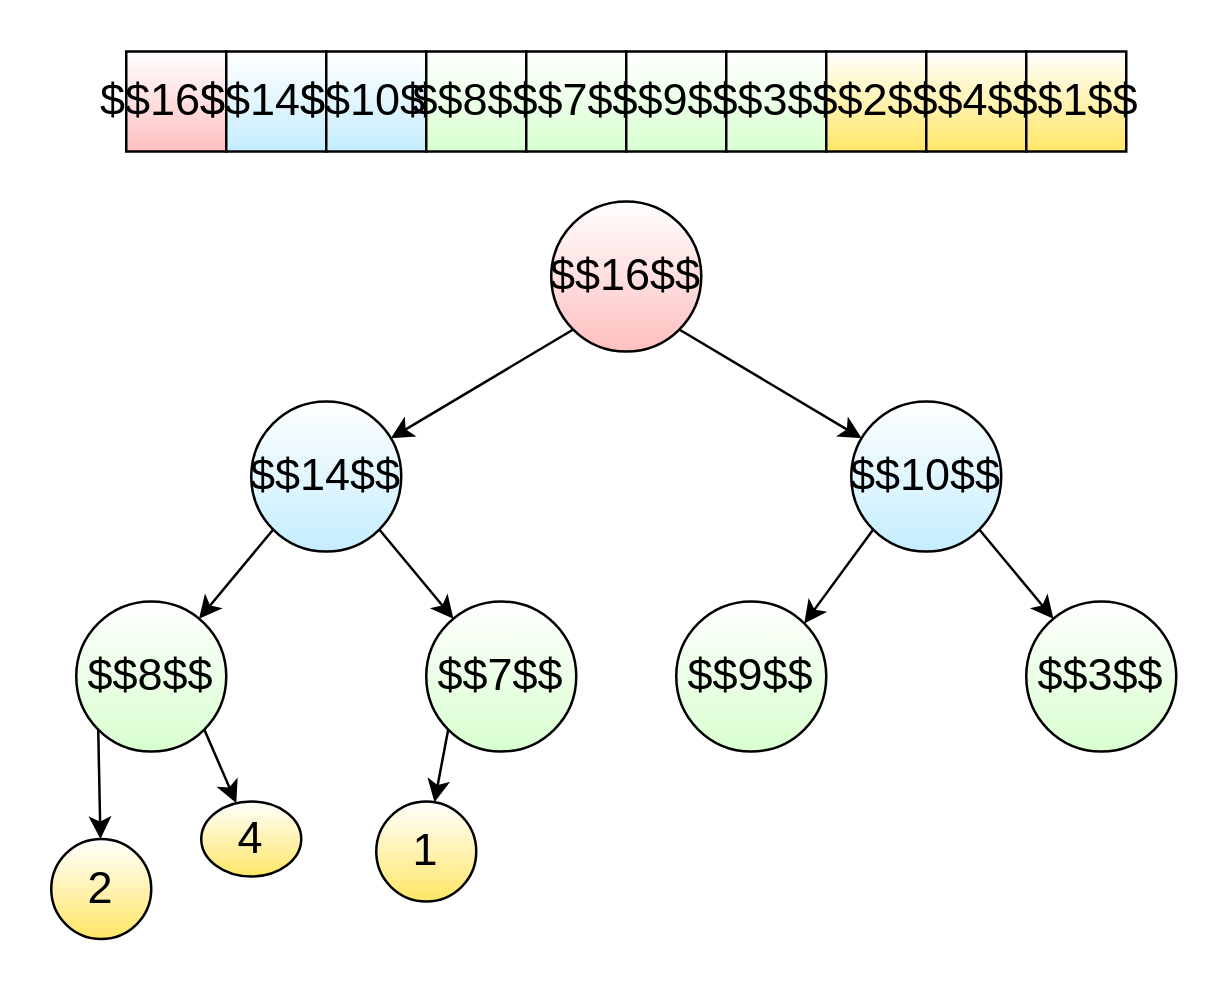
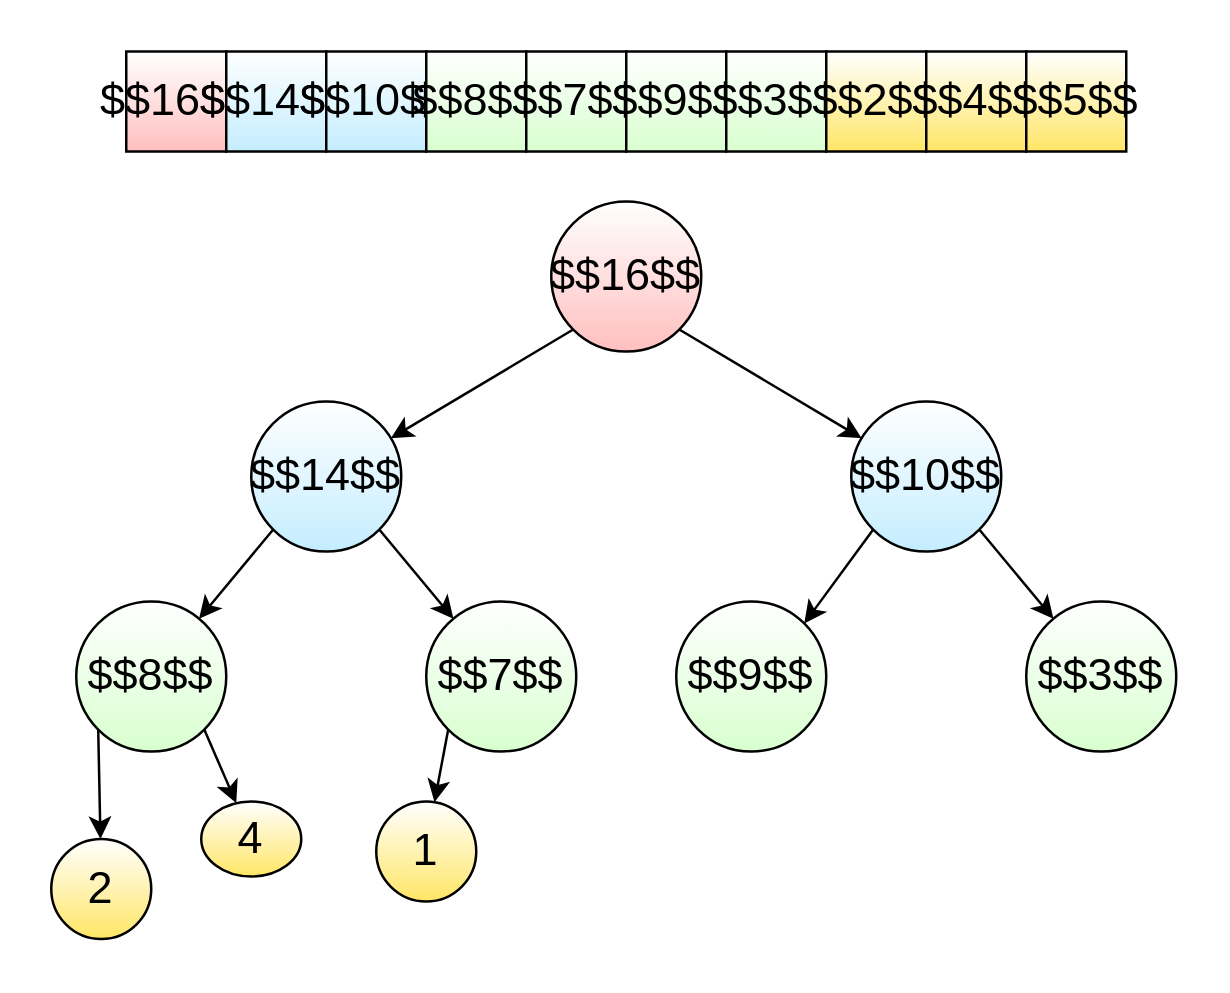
- <mxCell id="11" value="&lt;div&gt;&lt;font style=&quot;font-size: 18px;&quot;&gt;$$1$$&lt;/font&gt;&lt;/div&gt;" style="rounded=0;whiteSpace=wrap;html=1;gradientColor=#FFE666;" vertex="1" parent="1"><mxGeometry x="410" y="20" width="40" height="40" as="geometry" /></mxCell>
+ <mxCell id="11" value="&lt;div&gt;&lt;font style=&quot;font-size: 18px;&quot;&gt;$$5$$&lt;/font&gt;&lt;/div&gt;" style="rounded=0;whiteSpace=wrap;html=1;gradientColor=#FFE666;" vertex="1" parent="1"><mxGeometry x="410" y="20" width="40" height="40" as="geometry" /></mxCell>
